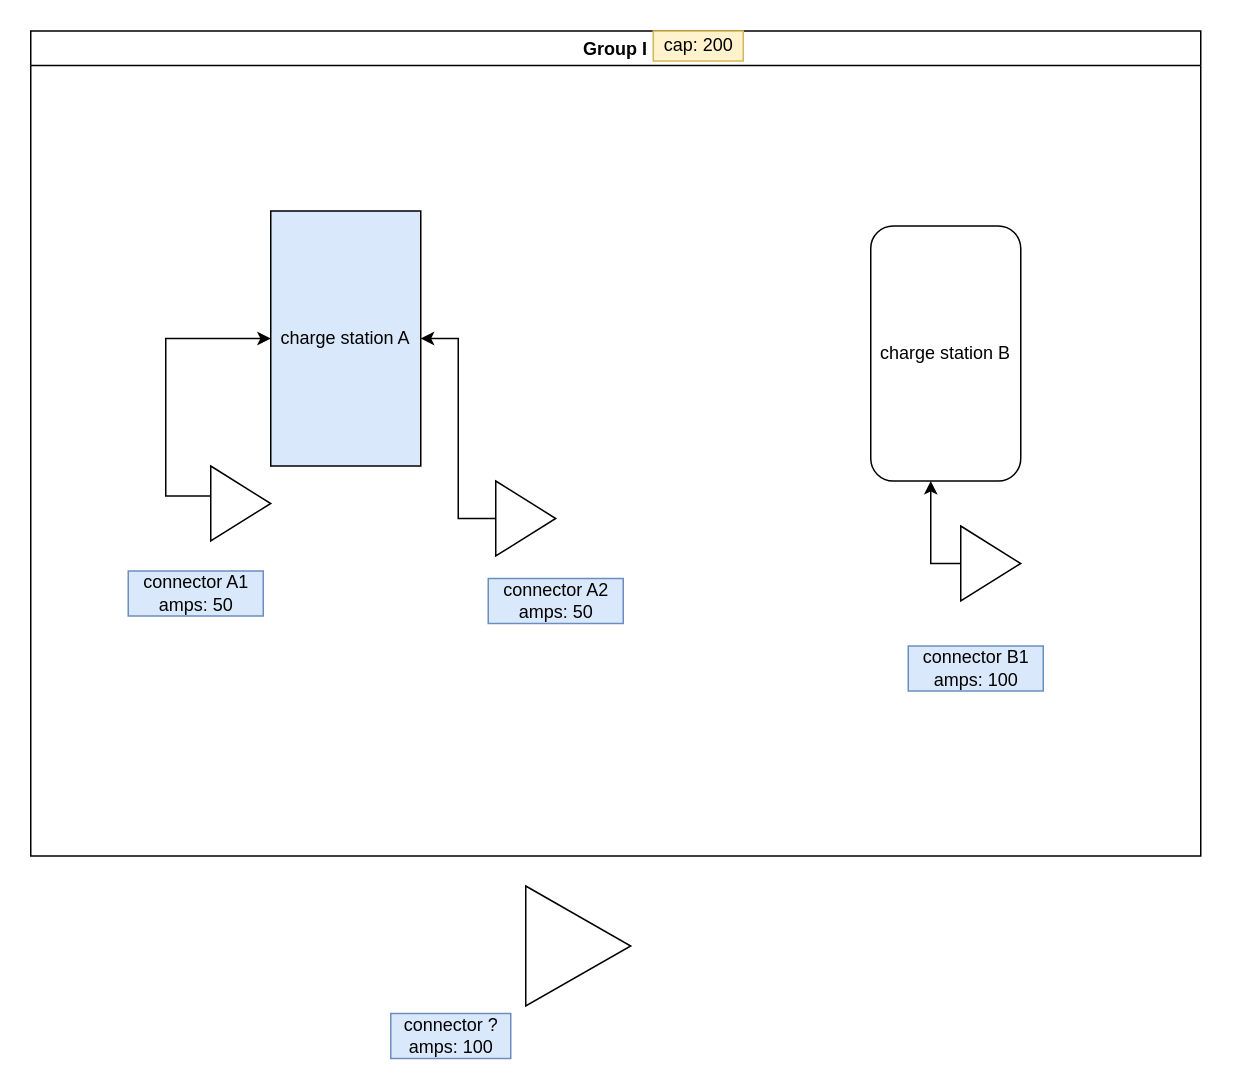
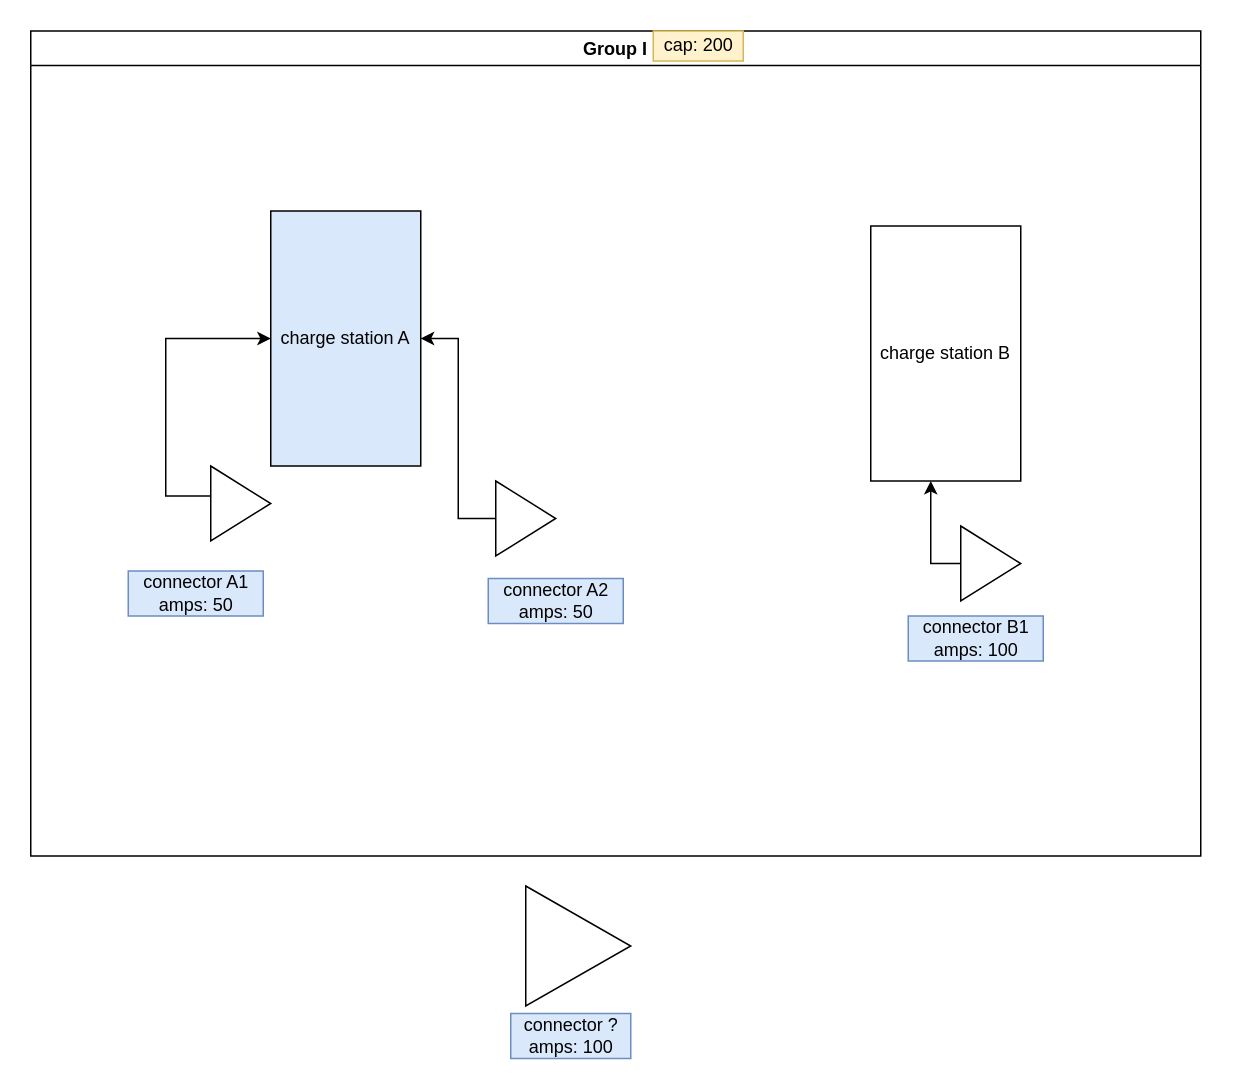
- <mxCell id="3" value="charge station B" style="whiteSpace=wrap;html=1;rounded=1;" vertex="1" parent="2"><mxGeometry x="560" y="130" width="100" height="170" as="geometry" /></mxCell>
+ <mxCell id="3" value="charge station B" style="rounded=0;whiteSpace=wrap;html=1;" vertex="1" parent="2"><mxGeometry x="560" y="130" width="100" height="170" as="geometry" /></mxCell>
- <mxCell id="10" value="&lt;span&gt;connector B1&lt;/span&gt;&lt;br&gt;&lt;span&gt;amps: 100&lt;/span&gt;" style="text;html=1;align=center;verticalAlign=middle;resizable=0;points=[];autosize=1;fillColor=#dae8fc;strokeColor=#6c8ebf;" vertex="1" parent="2"><mxGeometry x="585" y="410" width="90" height="30" as="geometry" /></mxCell>
+ <mxCell id="10" value="&lt;span&gt;connector B1&lt;/span&gt;&lt;br&gt;&lt;span&gt;amps: 100&lt;/span&gt;" style="text;html=1;align=center;verticalAlign=middle;resizable=0;points=[];autosize=1;fillColor=#dae8fc;strokeColor=#6c8ebf;" vertex="1" parent="2"><mxGeometry x="585" y="390" width="90" height="30" as="geometry" /></mxCell>
- <mxCell id="16" value="connector ?&lt;br&gt;amps: 100" style="text;html=1;align=center;verticalAlign=middle;resizable=0;points=[];autosize=1;fillColor=#dae8fc;strokeColor=#6c8ebf;" vertex="1" parent="1"><mxGeometry x="260" y="675" width="80" height="30" as="geometry" /></mxCell>
+ <mxCell id="16" value="connector ?&lt;br&gt;amps: 100" style="text;html=1;align=center;verticalAlign=middle;resizable=0;points=[];autosize=1;fillColor=#dae8fc;strokeColor=#6c8ebf;" vertex="1" parent="1"><mxGeometry x="340" y="675" width="80" height="30" as="geometry" /></mxCell>
